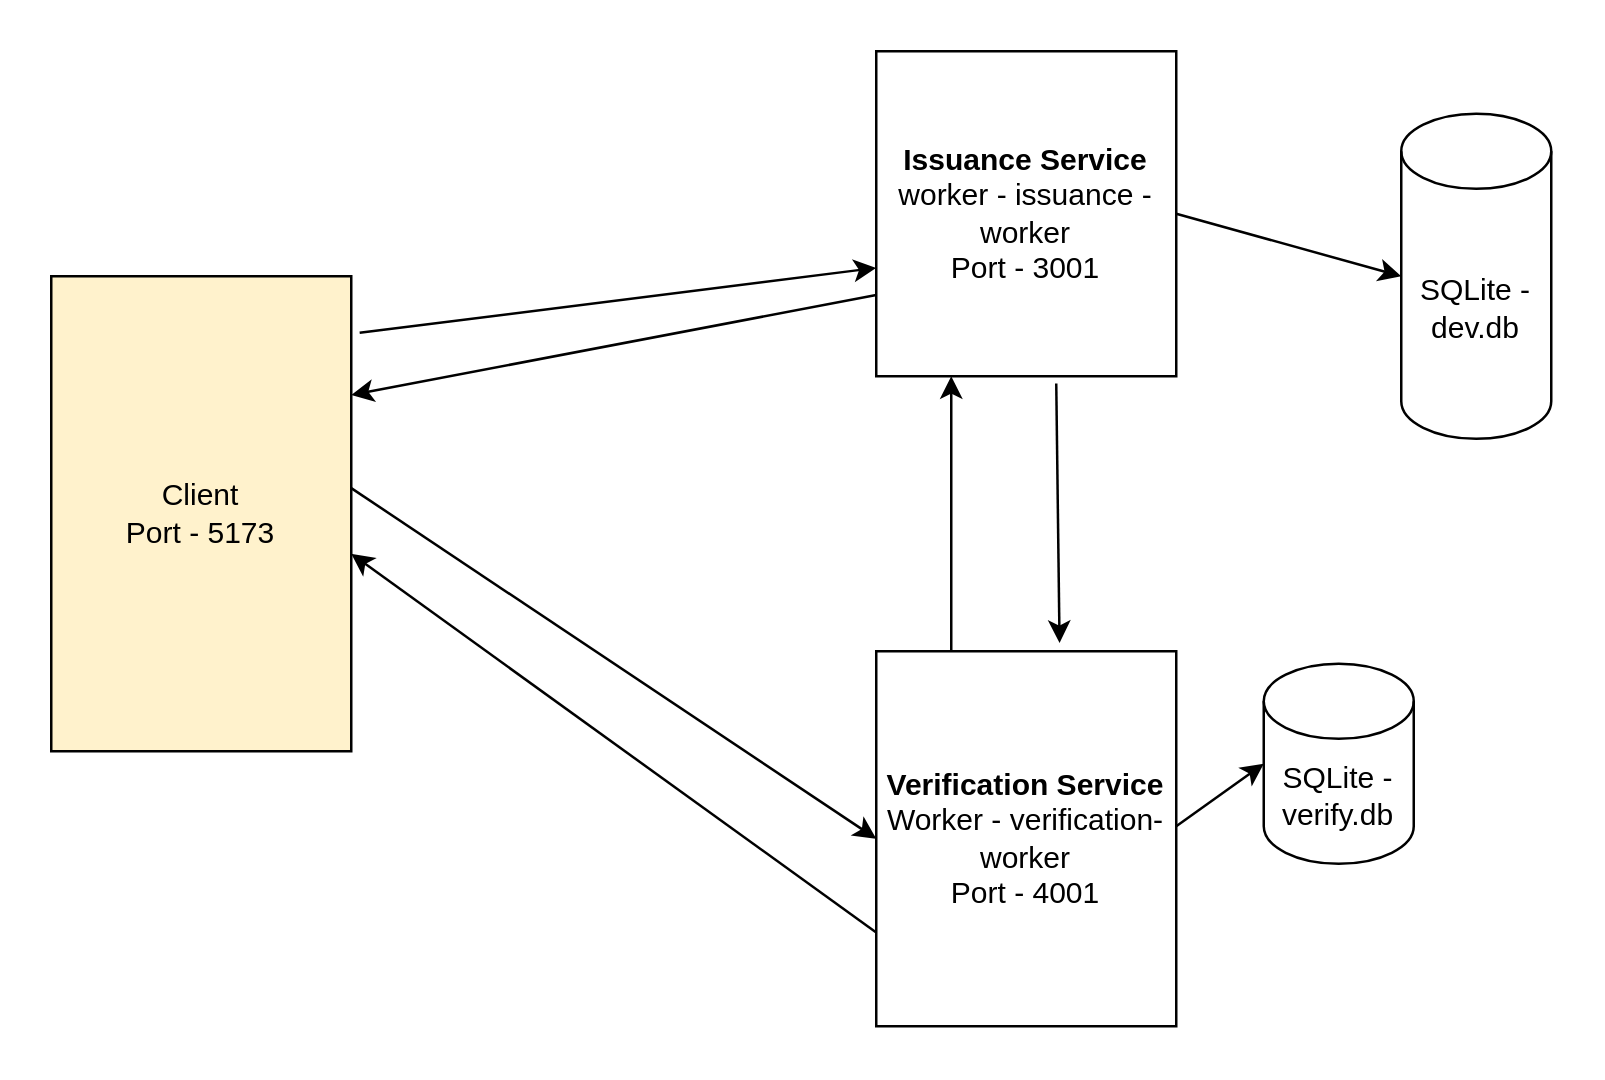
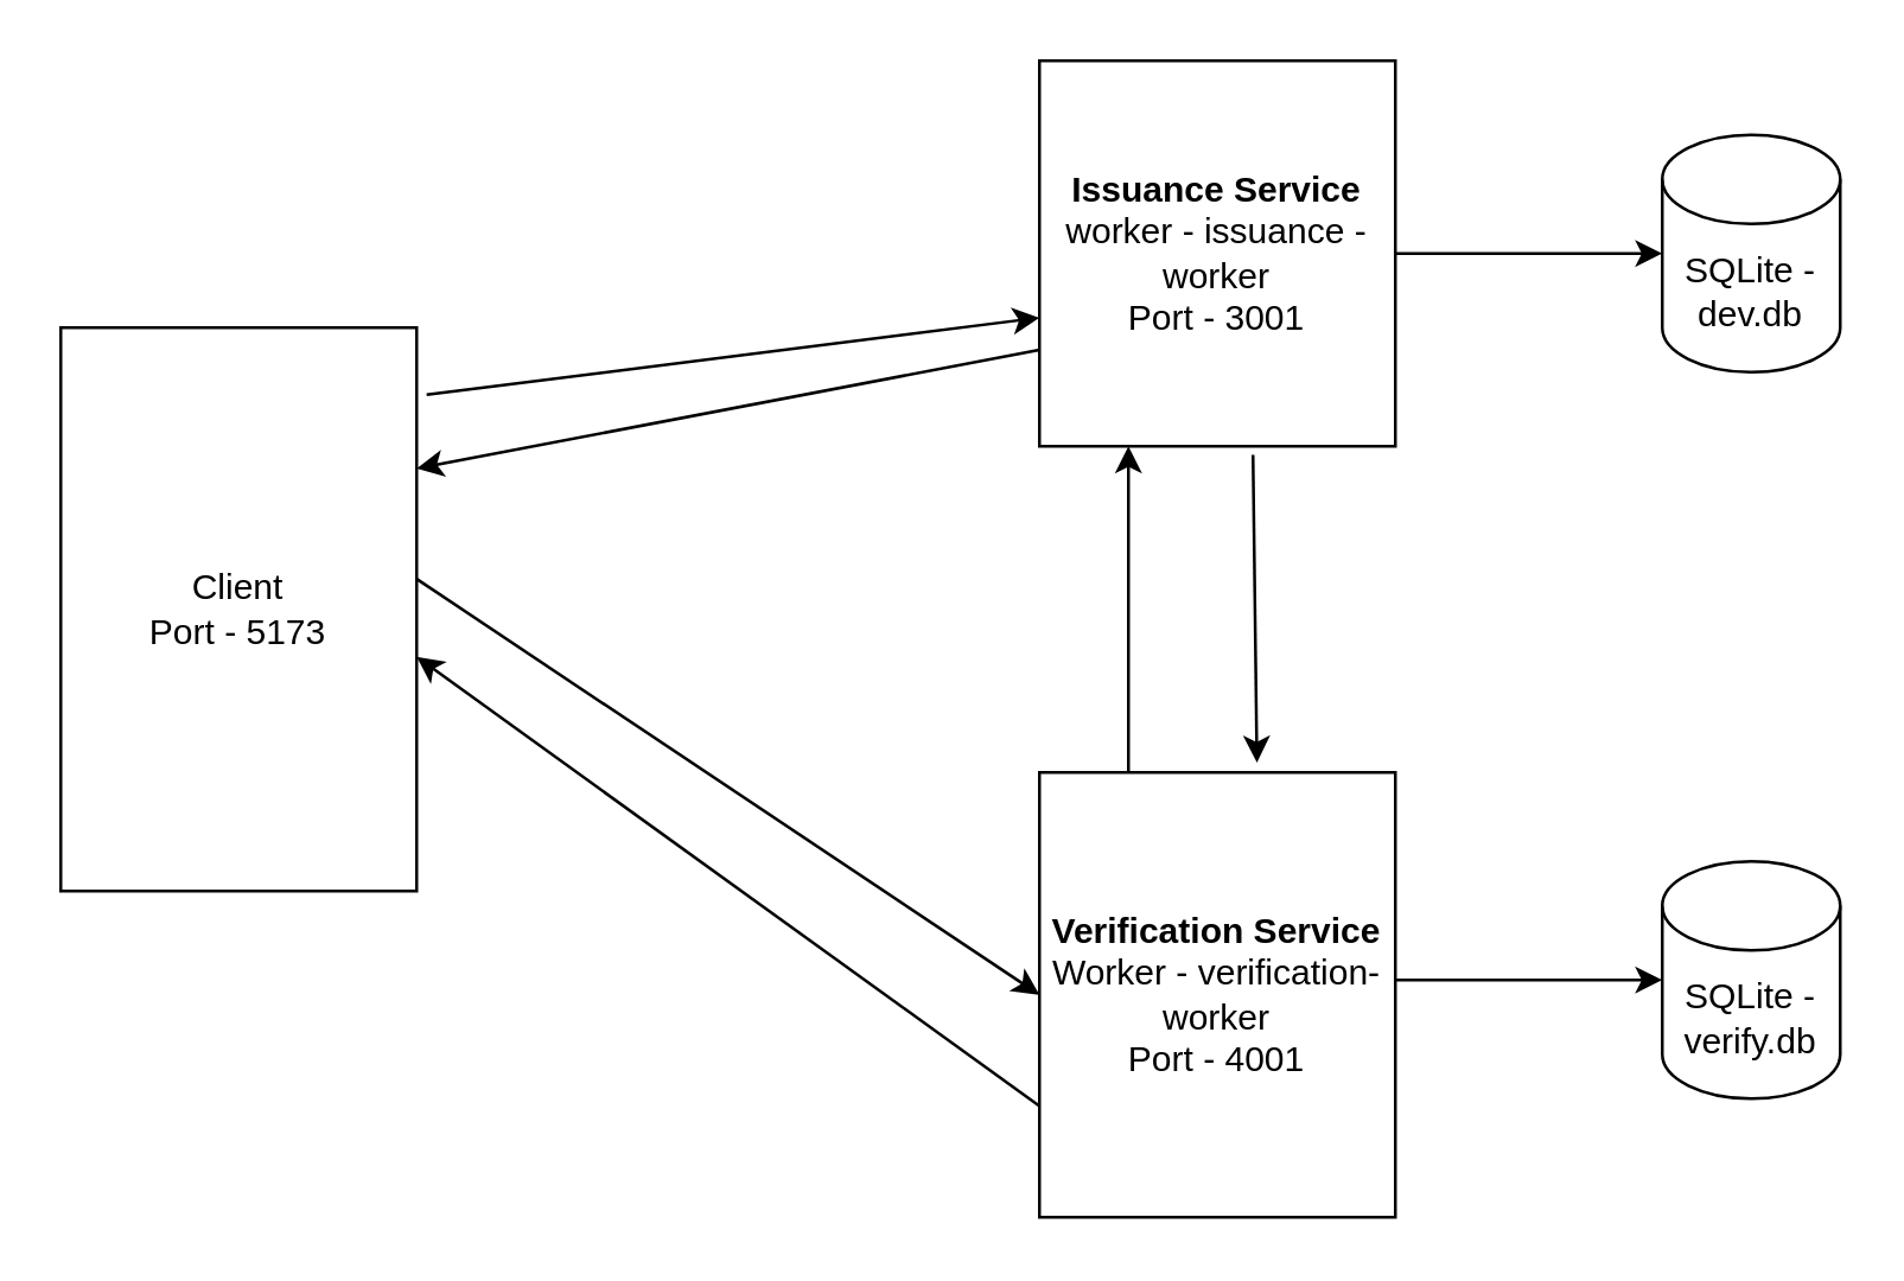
- <mxCell id="11" value="SQLite - dev.db" style="shape=cylinder3;whiteSpace=wrap;html=1;boundedLbl=1;backgroundOutline=1;size=15;" vertex="1" parent="1"><mxGeometry x="560" y="45" width="60" height="130" as="geometry" /></mxCell>
+ <mxCell id="11" value="SQLite - dev.db" style="shape=cylinder3;whiteSpace=wrap;html=1;boundedLbl=1;backgroundOutline=1;size=15;" vertex="1" parent="1"><mxGeometry x="560" y="45" width="60" height="80" as="geometry" /></mxCell>
- <mxCell id="2" value="Client&lt;div&gt;Port - 5173&lt;/div&gt;" style="rounded=0;whiteSpace=wrap;html=1;fillColor=#fff2cc;" vertex="1" parent="1"><mxGeometry x="20" y="110" width="120" height="190" as="geometry" /></mxCell>
+ <mxCell id="2" value="Client&lt;div&gt;Port - 5173&lt;/div&gt;" style="rounded=0;whiteSpace=wrap;html=1;" vertex="1" parent="1"><mxGeometry x="20" y="110" width="120" height="190" as="geometry" /></mxCell>
- <mxCell id="12" value="SQLite - verify.db" style="shape=cylinder3;whiteSpace=wrap;html=1;boundedLbl=1;backgroundOutline=1;size=15;" vertex="1" parent="1"><mxGeometry x="505" y="265" width="60" height="80" as="geometry" /></mxCell>
+ <mxCell id="12" value="SQLite - verify.db" style="shape=cylinder3;whiteSpace=wrap;html=1;boundedLbl=1;backgroundOutline=1;size=15;" vertex="1" parent="1"><mxGeometry x="560" y="290" width="60" height="80" as="geometry" /></mxCell>
